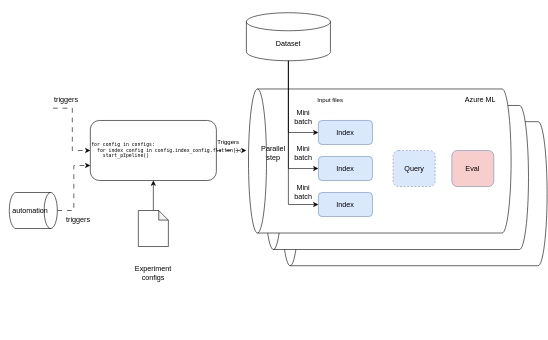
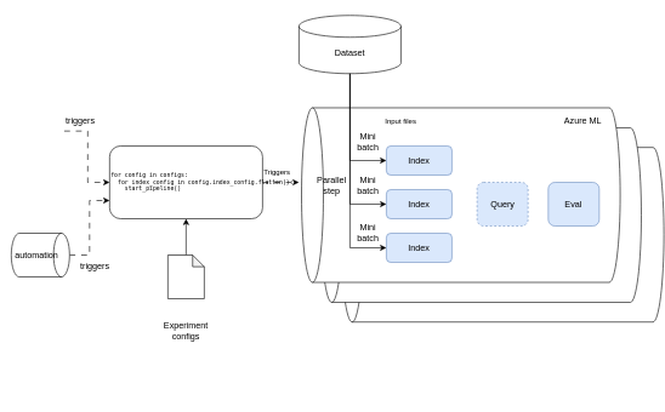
- <mxCell id="21" value="Eval" style="rounded=1;whiteSpace=wrap;html=1;fillColor=#f8cecc;strokeColor=#6c8ebf;" parent="1" vertex="1"><mxGeometry x="752.25" y="250" width="70" height="60" as="geometry" /></mxCell>
+ <mxCell id="21" value="Eval" style="rounded=1;whiteSpace=wrap;html=1;fillColor=#dae8fc;strokeColor=#6c8ebf;" parent="1" vertex="1"><mxGeometry x="752.25" y="250" width="70" height="60" as="geometry" /></mxCell>
